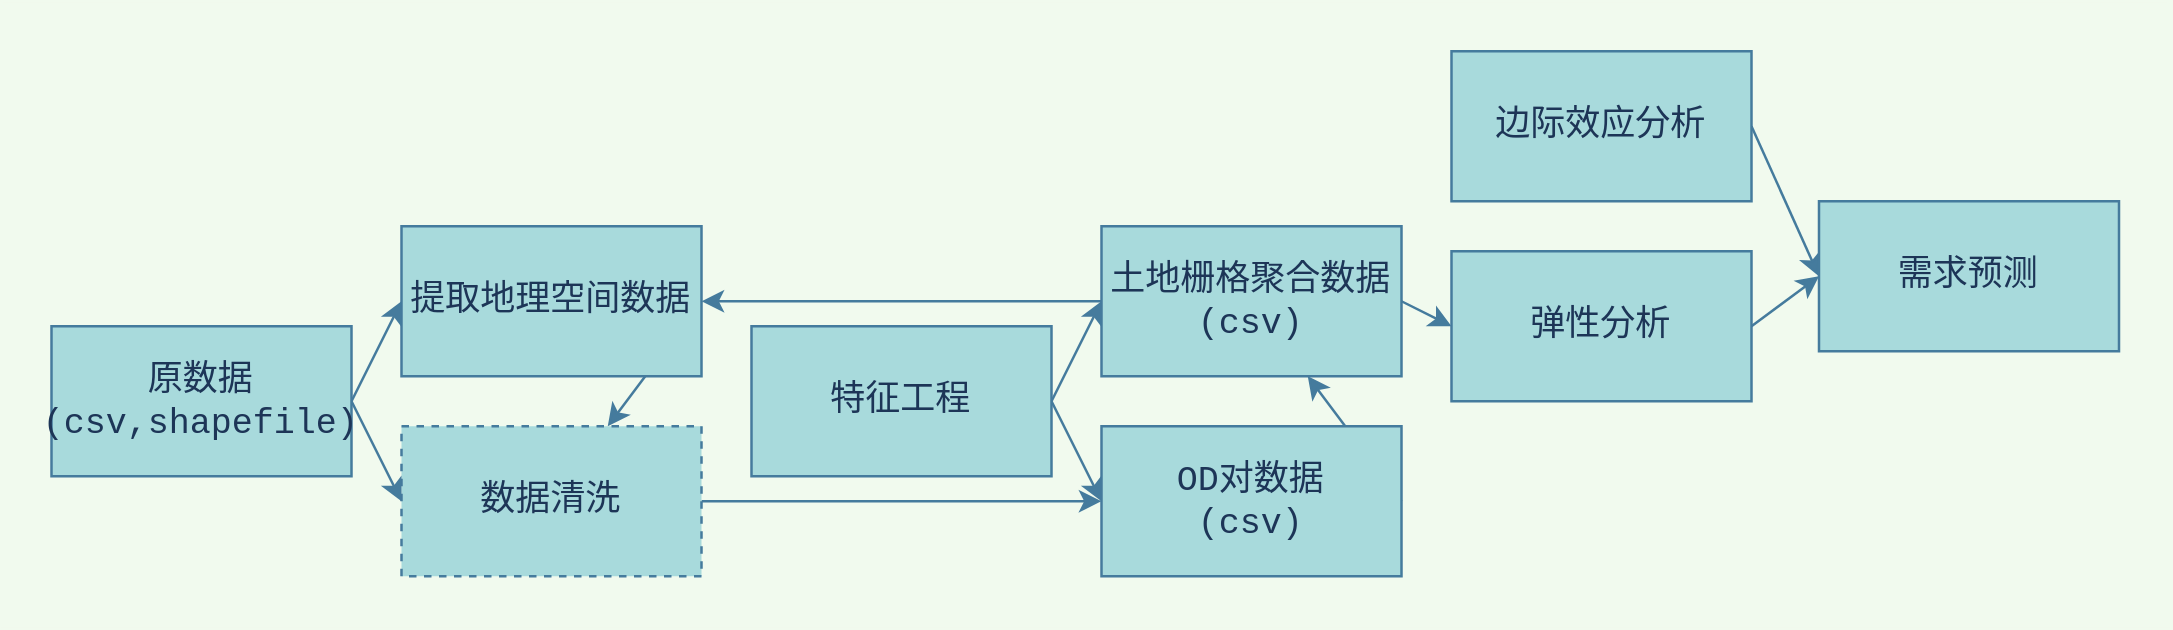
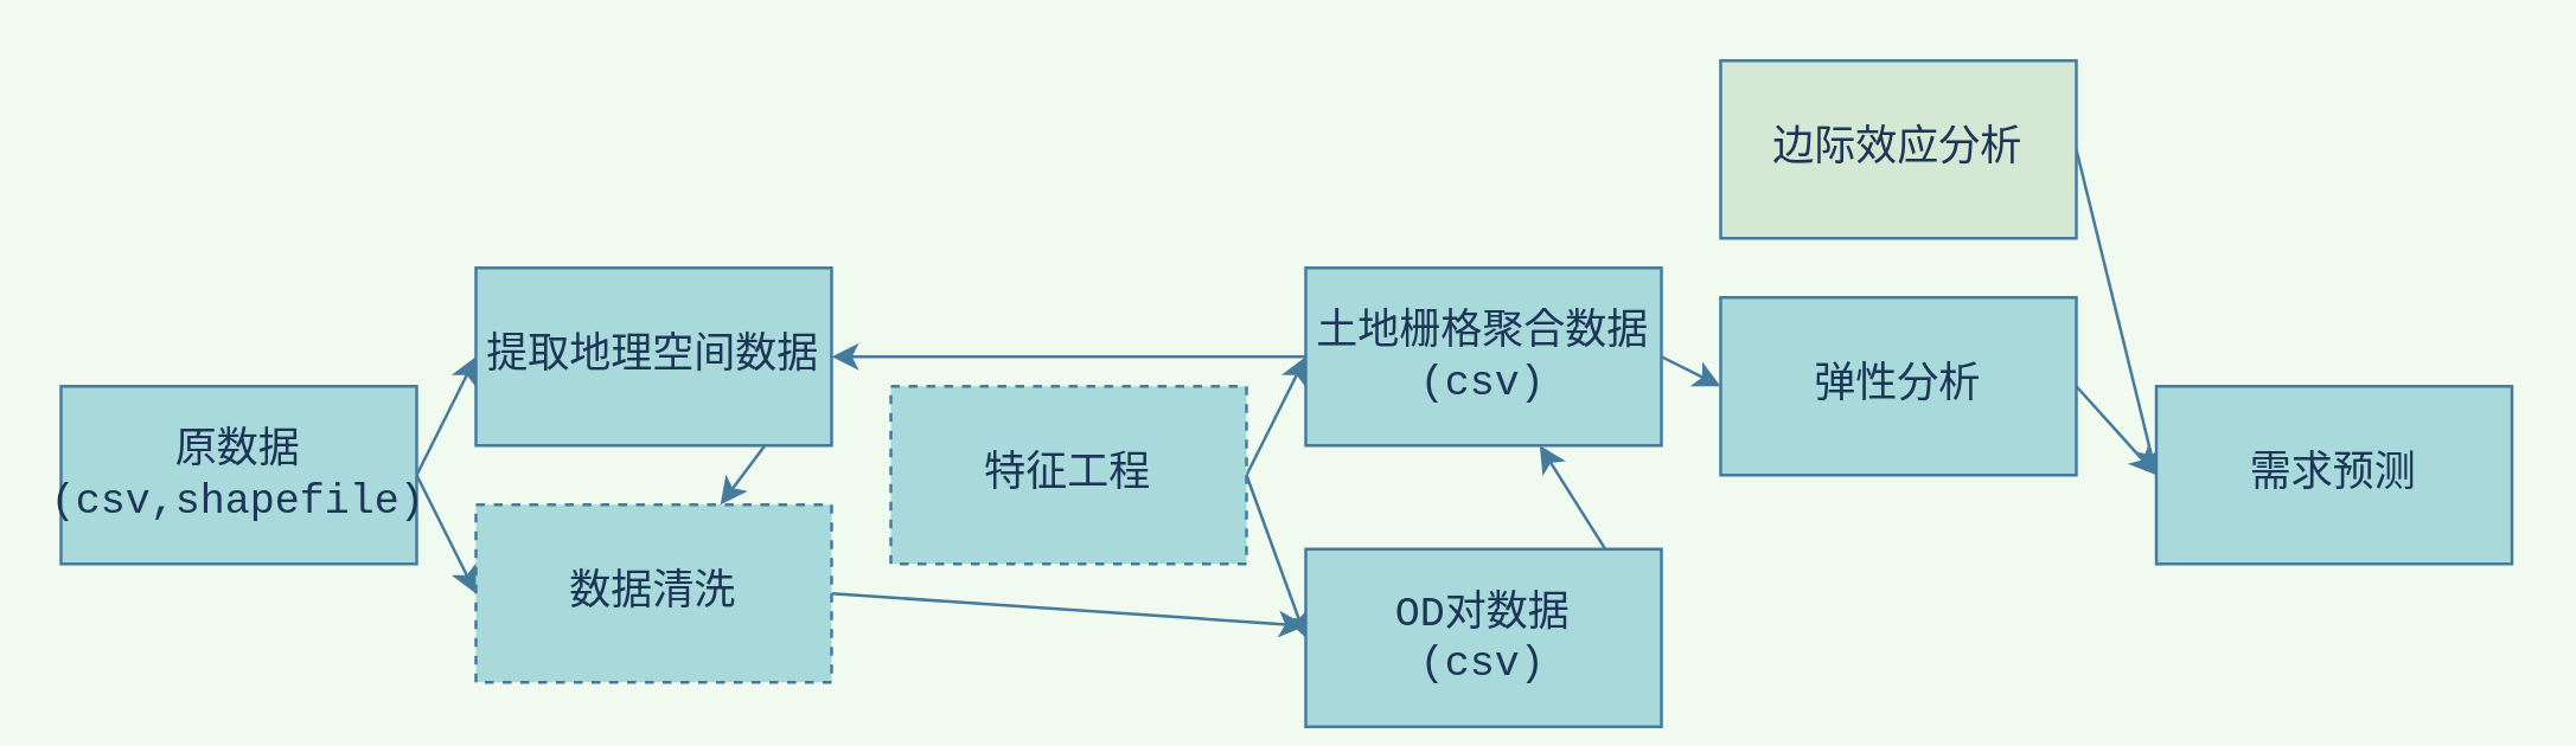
- <mxCell id="18" value="边际效应分析" style="whiteSpace=wrap;html=1;fontSize=14;fillColor=#A8DADC;strokeColor=#457B9D;strokeWidth=1;shadow=0;fontFamily=Courier New;metaEdit=0;backgroundOutline=0;fixDash=0;comic=0;fontColor=#1D3557;" vertex="1" parent="1"><mxGeometry x="580" y="20" width="120" height="60" as="geometry" /></mxCell>
+ <mxCell id="18" value="边际效应分析" style="whiteSpace=wrap;html=1;fontSize=14;fillColor=#d5e8d4;strokeColor=#457B9D;strokeWidth=1;shadow=0;fontFamily=Courier New;metaEdit=0;backgroundOutline=0;fixDash=0;comic=0;fontColor=#1D3557;" vertex="1" parent="1"><mxGeometry x="580" y="20" width="120" height="60" as="geometry" /></mxCell>
- <mxCell id="21" value="需求预测" style="whiteSpace=wrap;html=1;fontSize=14;fillColor=#A8DADC;strokeColor=#457B9D;strokeWidth=1;shadow=0;fontFamily=Courier New;metaEdit=0;backgroundOutline=0;fixDash=0;comic=0;fontColor=#1D3557;" vertex="1" parent="1"><mxGeometry x="727" y="80" width="120" height="60" as="geometry" /></mxCell>
+ <mxCell id="21" value="需求预测" style="whiteSpace=wrap;html=1;fontSize=14;fillColor=#A8DADC;strokeColor=#457B9D;strokeWidth=1;shadow=0;fontFamily=Courier New;metaEdit=0;backgroundOutline=0;fixDash=0;comic=0;fontColor=#1D3557;" vertex="1" parent="1"><mxGeometry x="727" y="130" width="120" height="60" as="geometry" /></mxCell>
- <mxCell id="8" value="特征工程" style="whiteSpace=wrap;html=1;fontSize=14;fillColor=#A8DADC;strokeColor=#457B9D;strokeWidth=1;shadow=0;fontFamily=Courier New;metaEdit=0;backgroundOutline=0;fixDash=0;comic=0;fontColor=#1D3557;" vertex="1" parent="1"><mxGeometry x="300" y="130" width="120" height="60" as="geometry" /></mxCell>
+ <mxCell id="8" value="特征工程" style="whiteSpace=wrap;html=1;fontSize=14;fillColor=#A8DADC;strokeColor=#457B9D;strokeWidth=1;shadow=0;fontFamily=Courier New;metaEdit=0;backgroundOutline=0;fixDash=0;comic=0;fontColor=#1D3557;dashed=1;" vertex="1" parent="1"><mxGeometry x="300" y="130" width="120" height="60" as="geometry" /></mxCell>
- <mxCell id="16" value="OD对数据&lt;br style=&quot;font-size: 14px;&quot;&gt;(csv)" style="whiteSpace=wrap;html=1;fontSize=14;fillColor=#A8DADC;strokeColor=#457B9D;strokeWidth=1;shadow=0;fontFamily=Courier New;metaEdit=0;backgroundOutline=0;fixDash=0;comic=0;fontColor=#1D3557;" vertex="1" parent="1"><mxGeometry x="440" y="170" width="120" height="60" as="geometry" /></mxCell>
+ <mxCell id="16" value="OD对数据&lt;br style=&quot;font-size: 14px;&quot;&gt;(csv)" style="whiteSpace=wrap;html=1;fontSize=14;fillColor=#A8DADC;strokeColor=#457B9D;strokeWidth=1;shadow=0;fontFamily=Courier New;metaEdit=0;backgroundOutline=0;fixDash=0;comic=0;fontColor=#1D3557;" vertex="1" parent="1"><mxGeometry x="440" y="185" width="120" height="60" as="geometry" /></mxCell>
